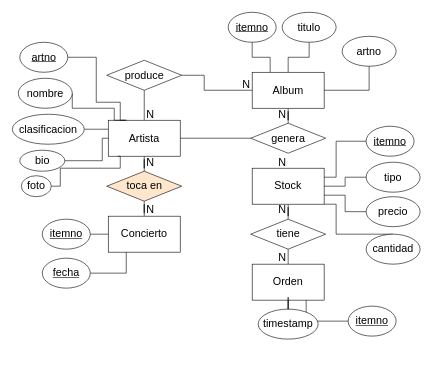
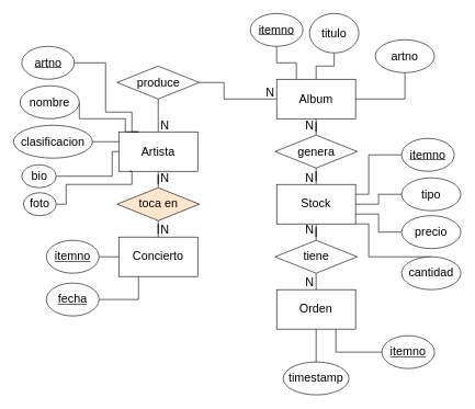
- <mxCell id="20" value="titulo" style="ellipse;whiteSpace=wrap;html=1;fontSize=18;" vertex="1" parent="1"><mxGeometry x="470" y="20" width="90" height="50" as="geometry" /></mxCell>
+ <mxCell id="20" value="titulo" style="ellipse;whiteSpace=wrap;html=1;fontSize=18;" vertex="1" parent="1"><mxGeometry x="470" y="20" width="75" height="60" as="geometry" /></mxCell>
- <mxCell id="15" style="edgeStyle=orthogonalEdgeStyle;rounded=0;orthogonalLoop=1;jettySize=auto;html=1;fontSize=18;startArrow=none;startFill=0;endArrow=none;endFill=0;" edge="1" parent="1" source="16" target="3"><mxGeometry relative="1" as="geometry" /></mxCell>
+ <mxCell id="15" style="edgeStyle=orthogonalEdgeStyle;rounded=0;orthogonalLoop=1;jettySize=auto;html=1;entryX=0.5;entryY=0;entryDx=0;entryDy=0;fontSize=18;startArrow=none;startFill=0;endArrow=none;endFill=0;" edge="1" parent="1" source="16" target="8"><mxGeometry relative="1" as="geometry" /></mxCell>
- <mxCell id="32" value="bio" style="ellipse;whiteSpace=wrap;html=1;fontSize=18;" vertex="1" parent="1"><mxGeometry x="32.5" y="250" width="75" height="35" as="geometry" /></mxCell>
+ <mxCell id="32" value="bio" style="ellipse;whiteSpace=wrap;html=1;fontSize=18;" vertex="1" parent="1"><mxGeometry x="32.5" y="250" width="52.5" height="35" as="geometry" /></mxCell>
- <mxCell id="50" value="timestamp" style="ellipse;whiteSpace=wrap;html=1;fontSize=18;" vertex="1" parent="1"><mxGeometry x="430" y="515" width="100" height="50" as="geometry" /></mxCell>
+ <mxCell id="50" value="timestamp" style="ellipse;whiteSpace=wrap;html=1;fontSize=18;" vertex="1" parent="1"><mxGeometry x="430" y="550" width="100" height="50" as="geometry" /></mxCell>
